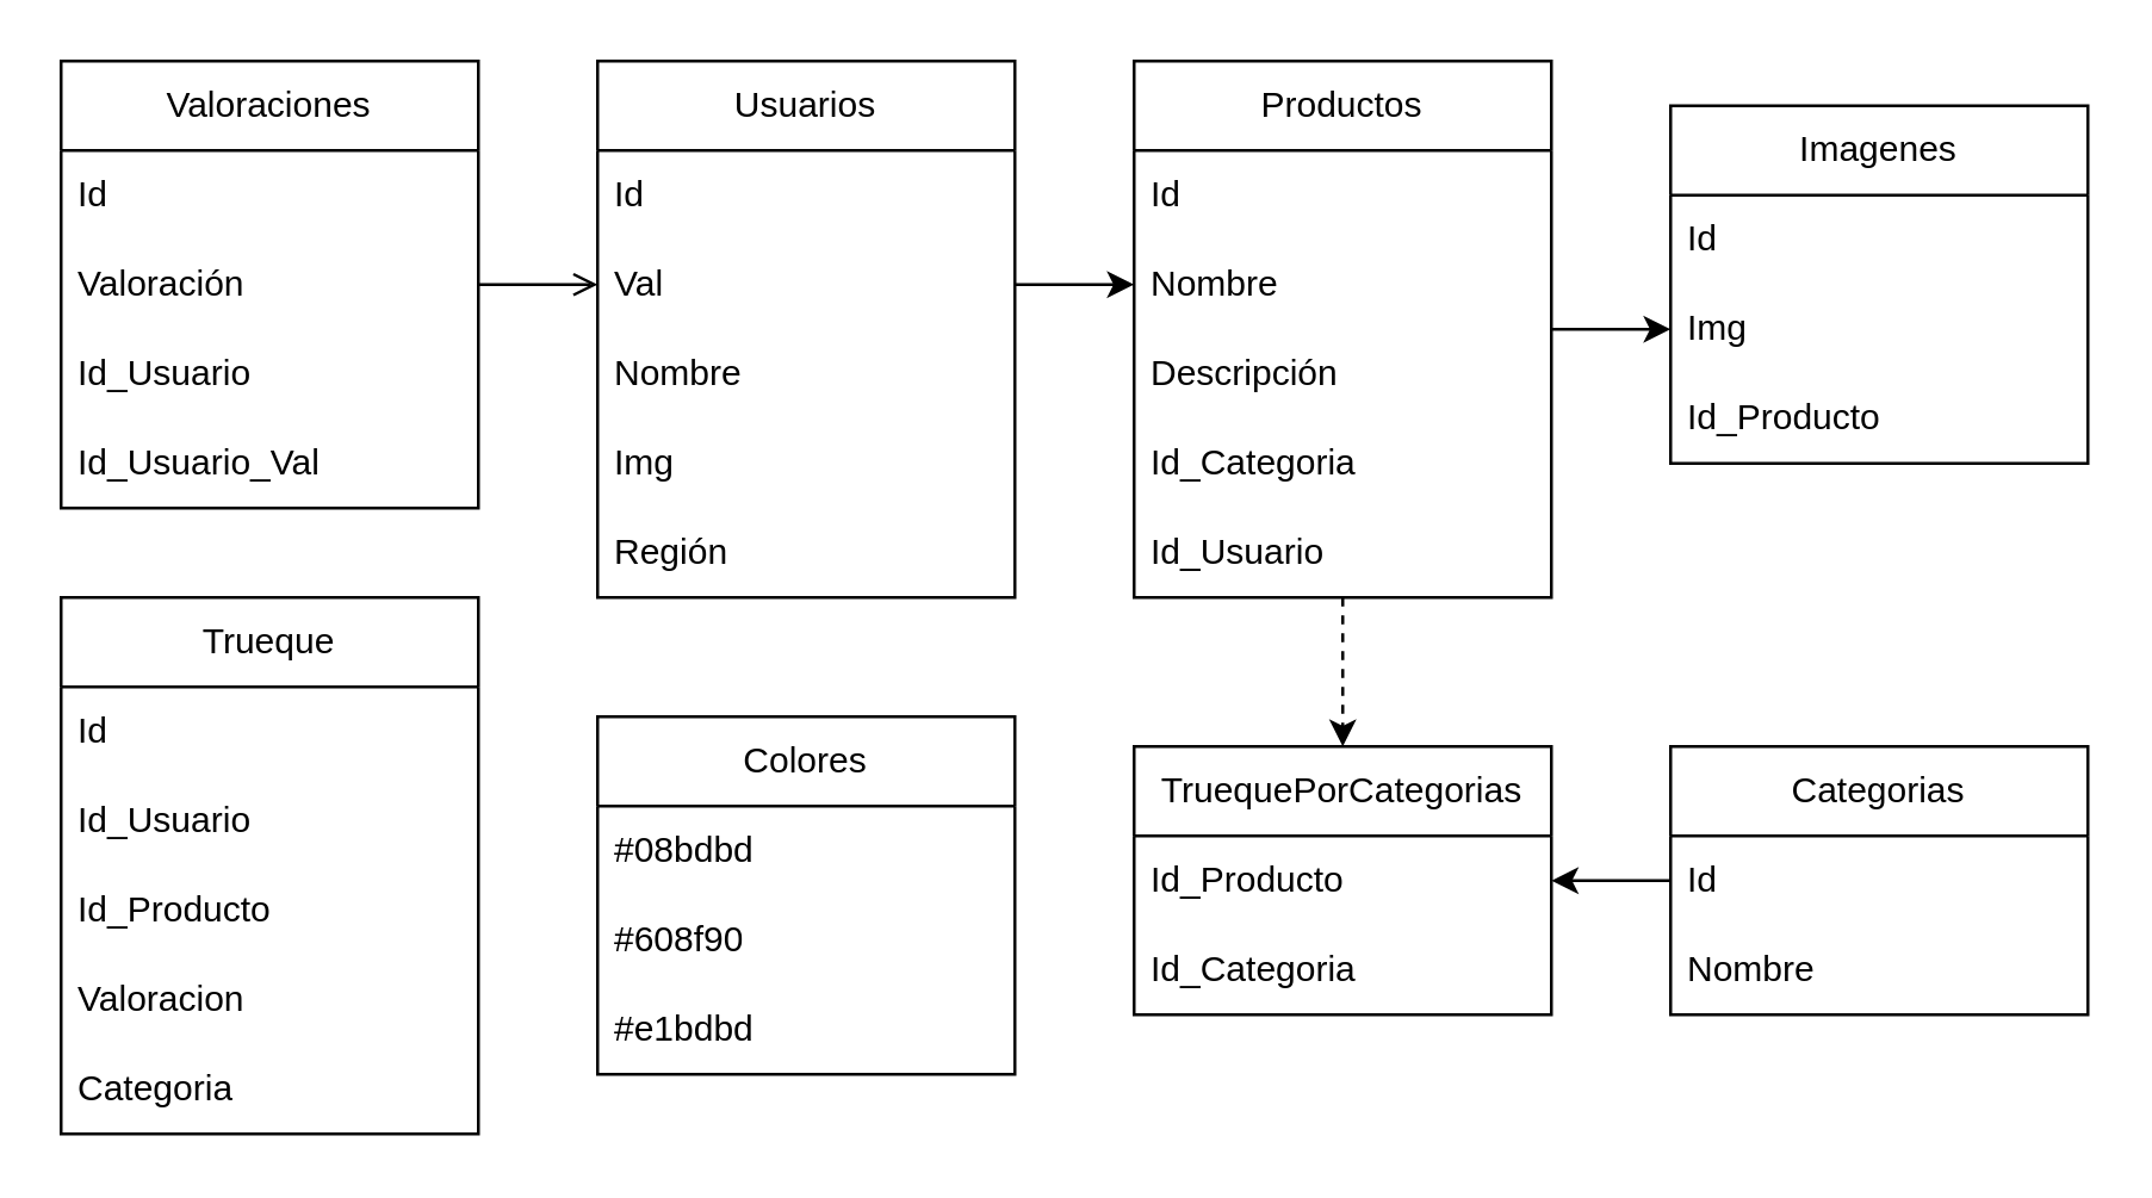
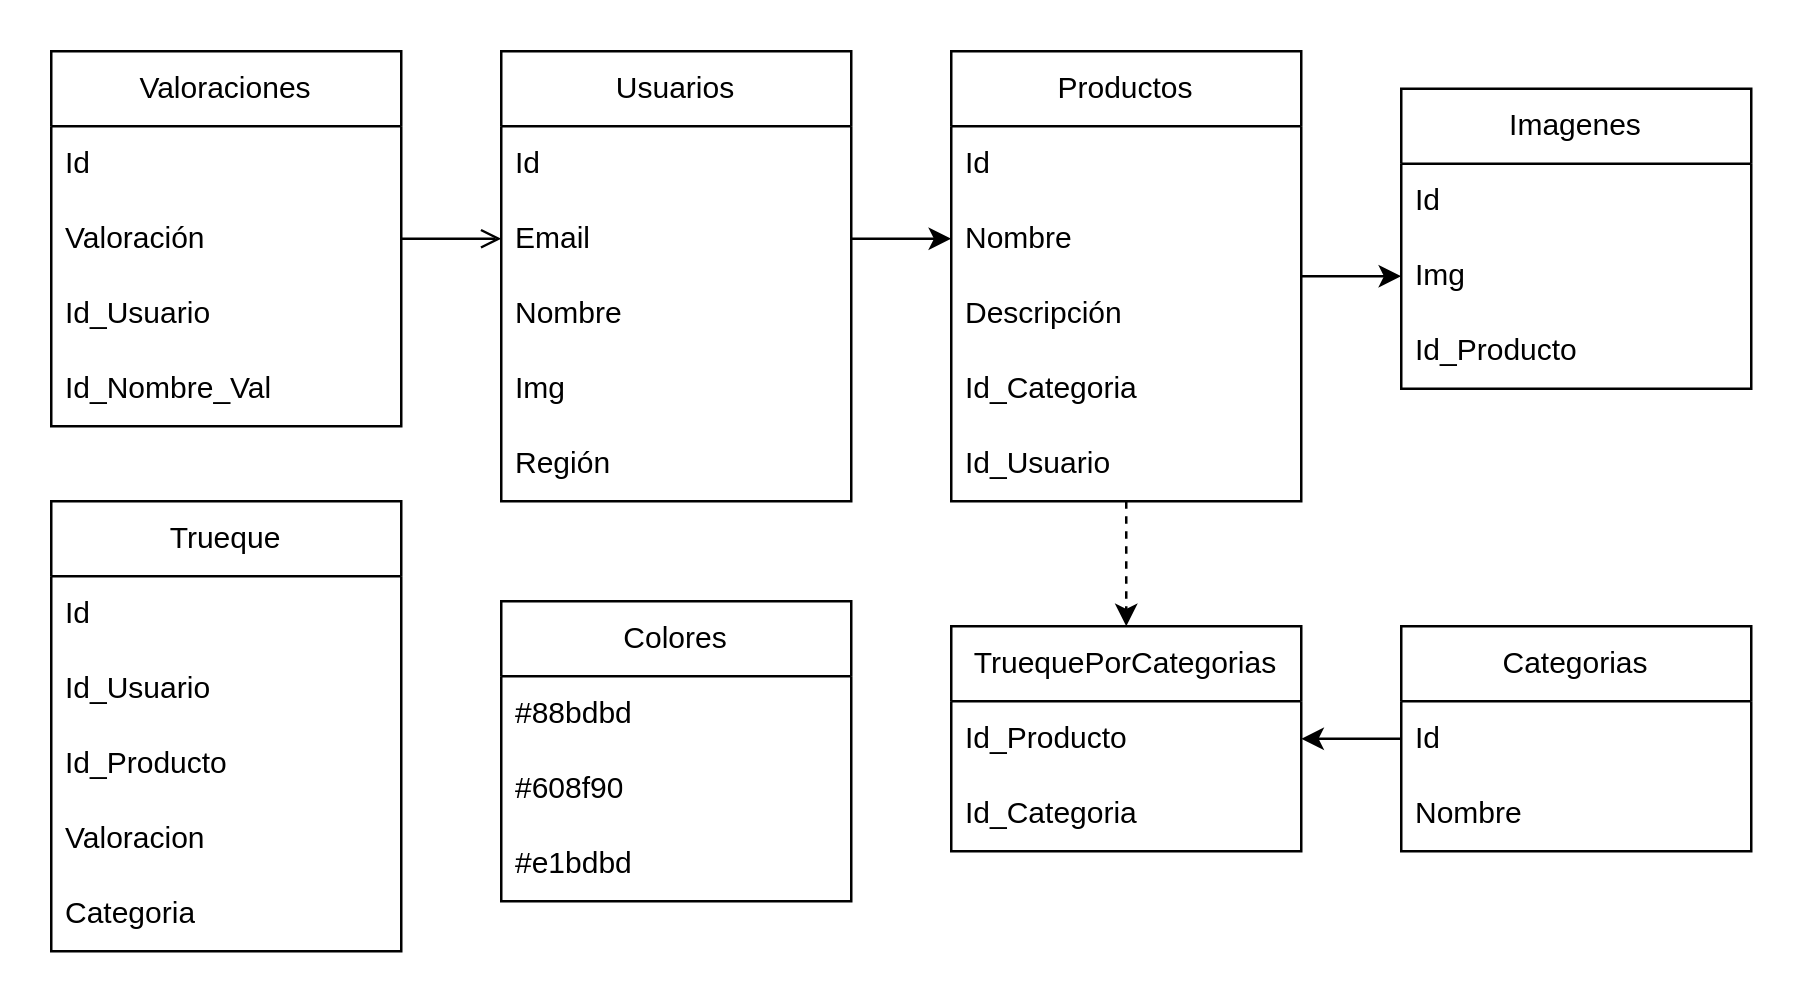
- <mxCell id="4" value="Val" style="text;strokeColor=none;fillColor=none;align=left;verticalAlign=middle;spacingLeft=4;spacingRight=4;overflow=hidden;points=[[0,0.5],[1,0.5]];portConstraint=eastwest;rotatable=0;whiteSpace=wrap;html=1;" vertex="1" parent="2"><mxGeometry y="60" width="140" height="30" as="geometry" /></mxCell>
+ <mxCell id="4" value="Email" style="text;strokeColor=none;fillColor=none;align=left;verticalAlign=middle;spacingLeft=4;spacingRight=4;overflow=hidden;points=[[0,0.5],[1,0.5]];portConstraint=eastwest;rotatable=0;whiteSpace=wrap;html=1;" vertex="1" parent="2"><mxGeometry y="60" width="140" height="30" as="geometry" /></mxCell>
- <mxCell id="12" value="Id_Usuario_Val" style="text;strokeColor=none;fillColor=none;align=left;verticalAlign=middle;spacingLeft=4;spacingRight=4;overflow=hidden;points=[[0,0.5],[1,0.5]];portConstraint=eastwest;rotatable=0;whiteSpace=wrap;html=1;" vertex="1" parent="8"><mxGeometry y="120" width="140" height="30" as="geometry" /></mxCell>
+ <mxCell id="12" value="Id_Nombre_Val" style="text;strokeColor=none;fillColor=none;align=left;verticalAlign=middle;spacingLeft=4;spacingRight=4;overflow=hidden;points=[[0,0.5],[1,0.5]];portConstraint=eastwest;rotatable=0;whiteSpace=wrap;html=1;" vertex="1" parent="8"><mxGeometry y="120" width="140" height="30" as="geometry" /></mxCell>
- <mxCell id="41" value="#08bdbd" style="text;strokeColor=none;fillColor=none;align=left;verticalAlign=middle;spacingLeft=4;spacingRight=4;overflow=hidden;points=[[0,0.5],[1,0.5]];portConstraint=eastwest;rotatable=0;whiteSpace=wrap;html=1;" vertex="1" parent="40"><mxGeometry y="30" width="140" height="30" as="geometry" /></mxCell>
+ <mxCell id="41" value="#88bdbd" style="text;strokeColor=none;fillColor=none;align=left;verticalAlign=middle;spacingLeft=4;spacingRight=4;overflow=hidden;points=[[0,0.5],[1,0.5]];portConstraint=eastwest;rotatable=0;whiteSpace=wrap;html=1;" vertex="1" parent="40"><mxGeometry y="30" width="140" height="30" as="geometry" /></mxCell>
